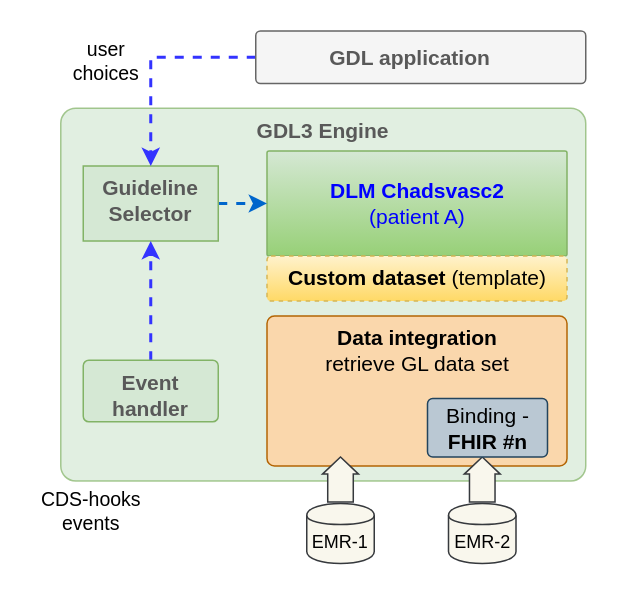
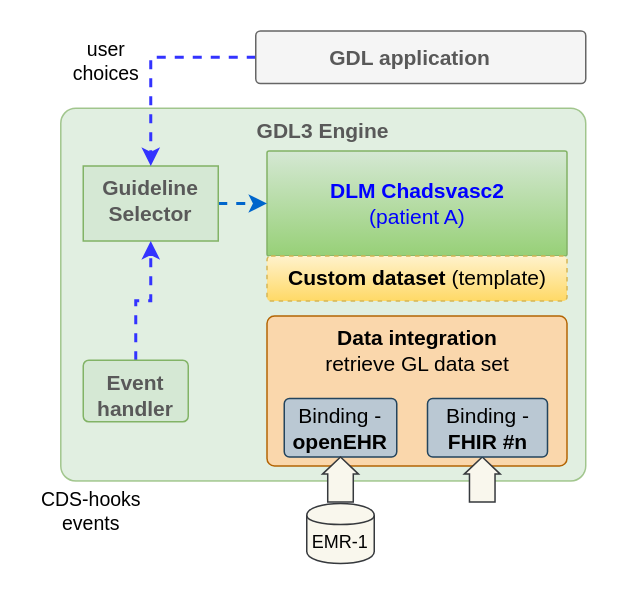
- <mxCell id="18" value="&lt;span style=&quot;font-size: 14px&quot;&gt;&lt;span&gt;Event handler&lt;/span&gt;&lt;br&gt;&lt;/span&gt;" style="rounded=1;whiteSpace=wrap;html=1;strokeColor=#82b366;fillColor=#d5e8d4;fontSize=14;arcSize=9;verticalAlign=top;fontStyle=1;fontColor=#595959;" parent="1" vertex="1"><mxGeometry x="55" y="239.5" width="90" height="41" as="geometry" /></mxCell>
+ <mxCell id="18" value="&lt;span style=&quot;font-size: 14px&quot;&gt;&lt;span&gt;Event handler&lt;/span&gt;&lt;br&gt;&lt;/span&gt;" style="rounded=1;whiteSpace=wrap;html=1;strokeColor=#82b366;fillColor=#d5e8d4;fontSize=14;arcSize=9;verticalAlign=top;fontStyle=1;fontColor=#595959;" parent="1" vertex="1"><mxGeometry x="55" y="239.5" width="70" height="41" as="geometry" /></mxCell>
+ <mxCell id="12" value="&lt;span style=&quot;font-size: 14px&quot;&gt;&lt;span&gt;Binding - &lt;br&gt;&lt;b&gt;openEHR&lt;/b&gt;&lt;/span&gt;&lt;br&gt;&lt;/span&gt;" style="rounded=1;whiteSpace=wrap;html=1;strokeColor=#23445d;fillColor=#bac8d3;fontSize=14;arcSize=9;fontStyle=0;" parent="1" vertex="1"><mxGeometry x="189" y="265" width="75" height="39" as="geometry" /></mxCell>
- <mxCell id="14" value="EMR-2" style="shape=cylinder;whiteSpace=wrap;html=1;boundedLbl=1;backgroundOutline=1;strokeColor=#36393d;strokeWidth=1;fillColor=#f9f7ed;fontStyle=0" parent="1" vertex="1"><mxGeometry x="298.5" y="335" width="45" height="40" as="geometry" /></mxCell>
